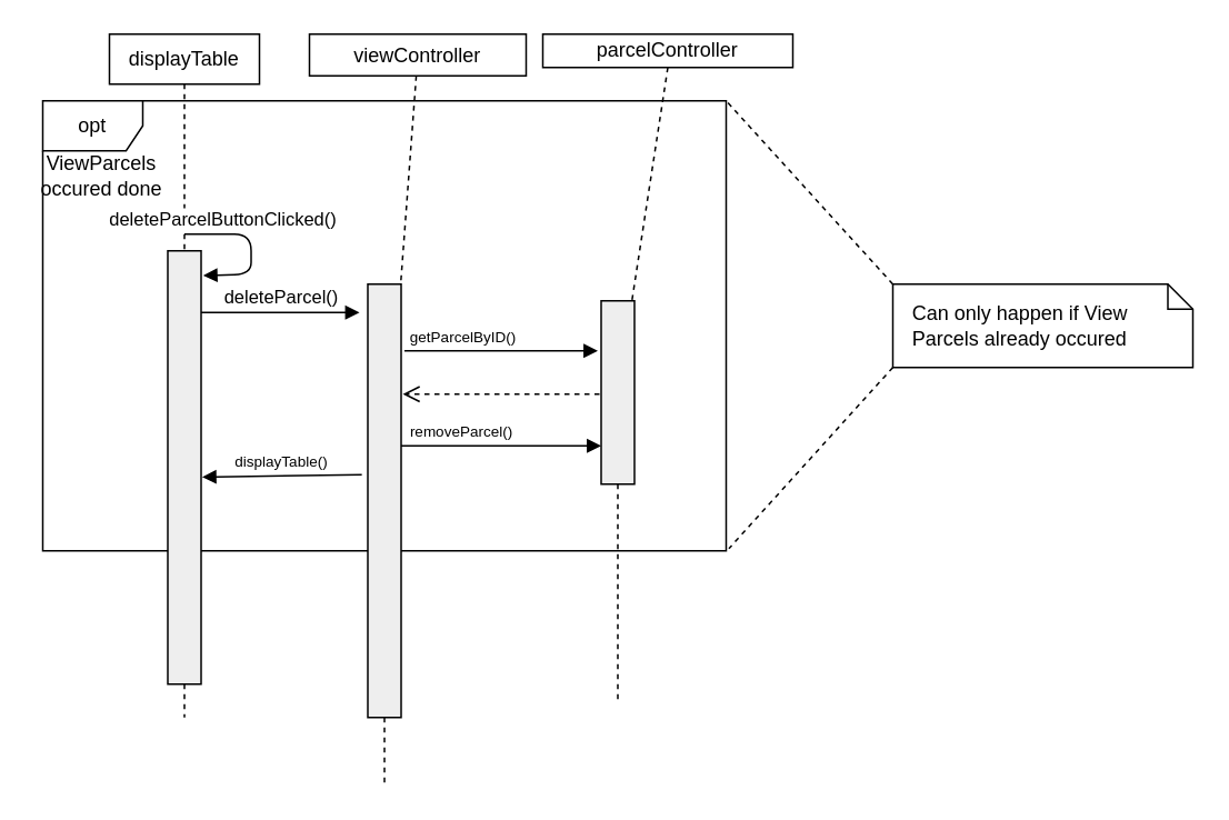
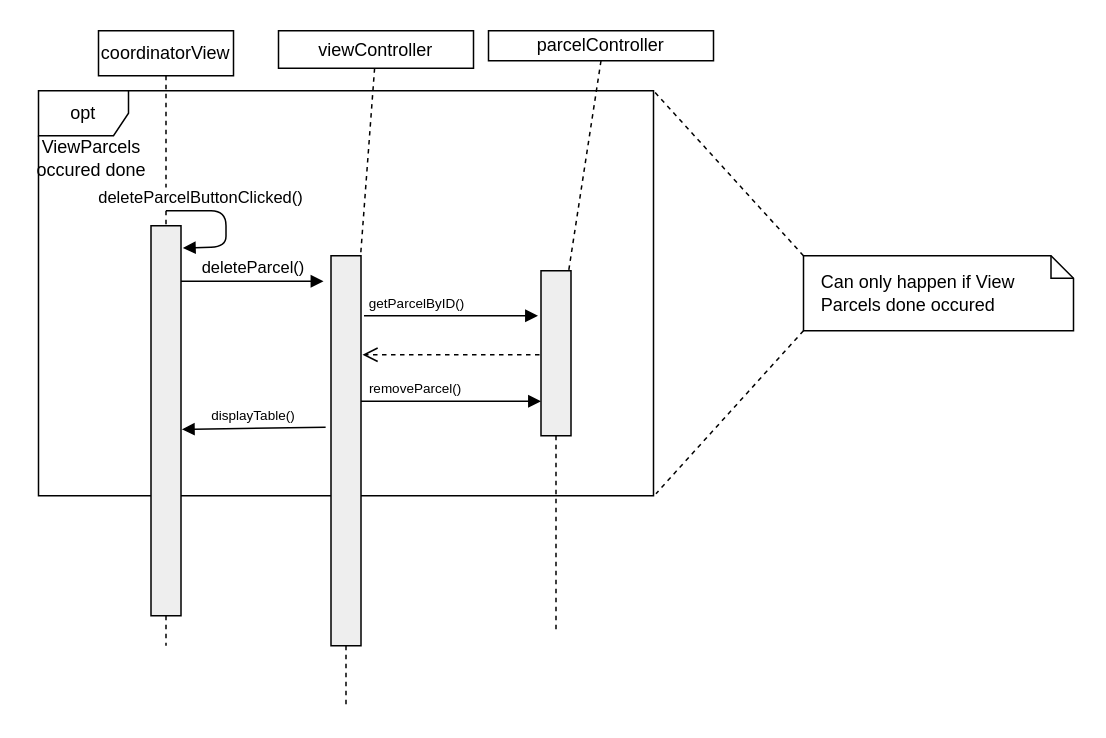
- <mxCell id="4" value="displayTable" style="shape=rect;html=1;whiteSpace=wrap;align=center;" parent="1" vertex="1"><mxGeometry x="65" y="20" width="90" height="30" as="geometry" /></mxCell>
+ <mxCell id="4" value="coordinatorView" style="shape=rect;html=1;whiteSpace=wrap;align=center;" parent="1" vertex="1"><mxGeometry x="65" y="20" width="90" height="30" as="geometry" /></mxCell>
- <mxCell id="19" value="Can only happen if View Parcels already occured" style="shape=note;size=15;align=left;spacingLeft=10;html=1;whiteSpace=wrap;" parent="1" vertex="1"><mxGeometry x="535" y="170" width="180" height="50" as="geometry" /></mxCell>
+ <mxCell id="19" value="Can only happen if View Parcels done occured" style="shape=note;size=15;align=left;spacingLeft=10;html=1;whiteSpace=wrap;" parent="1" vertex="1"><mxGeometry x="535" y="170" width="180" height="50" as="geometry" /></mxCell>
